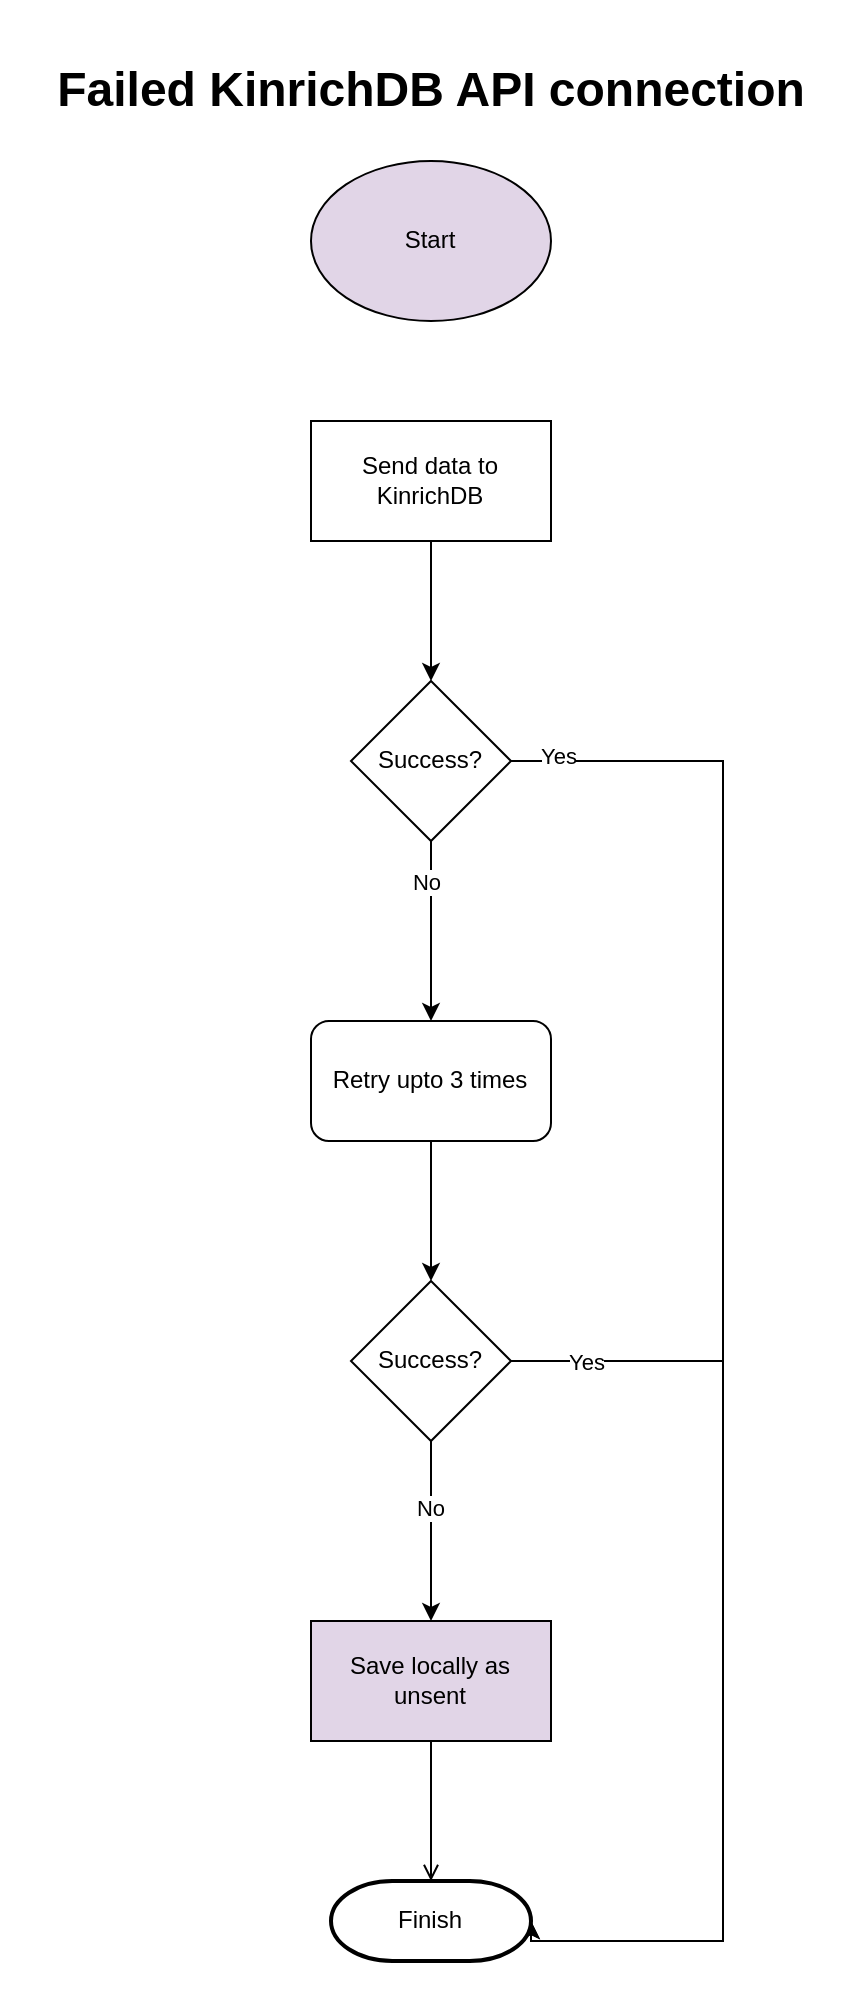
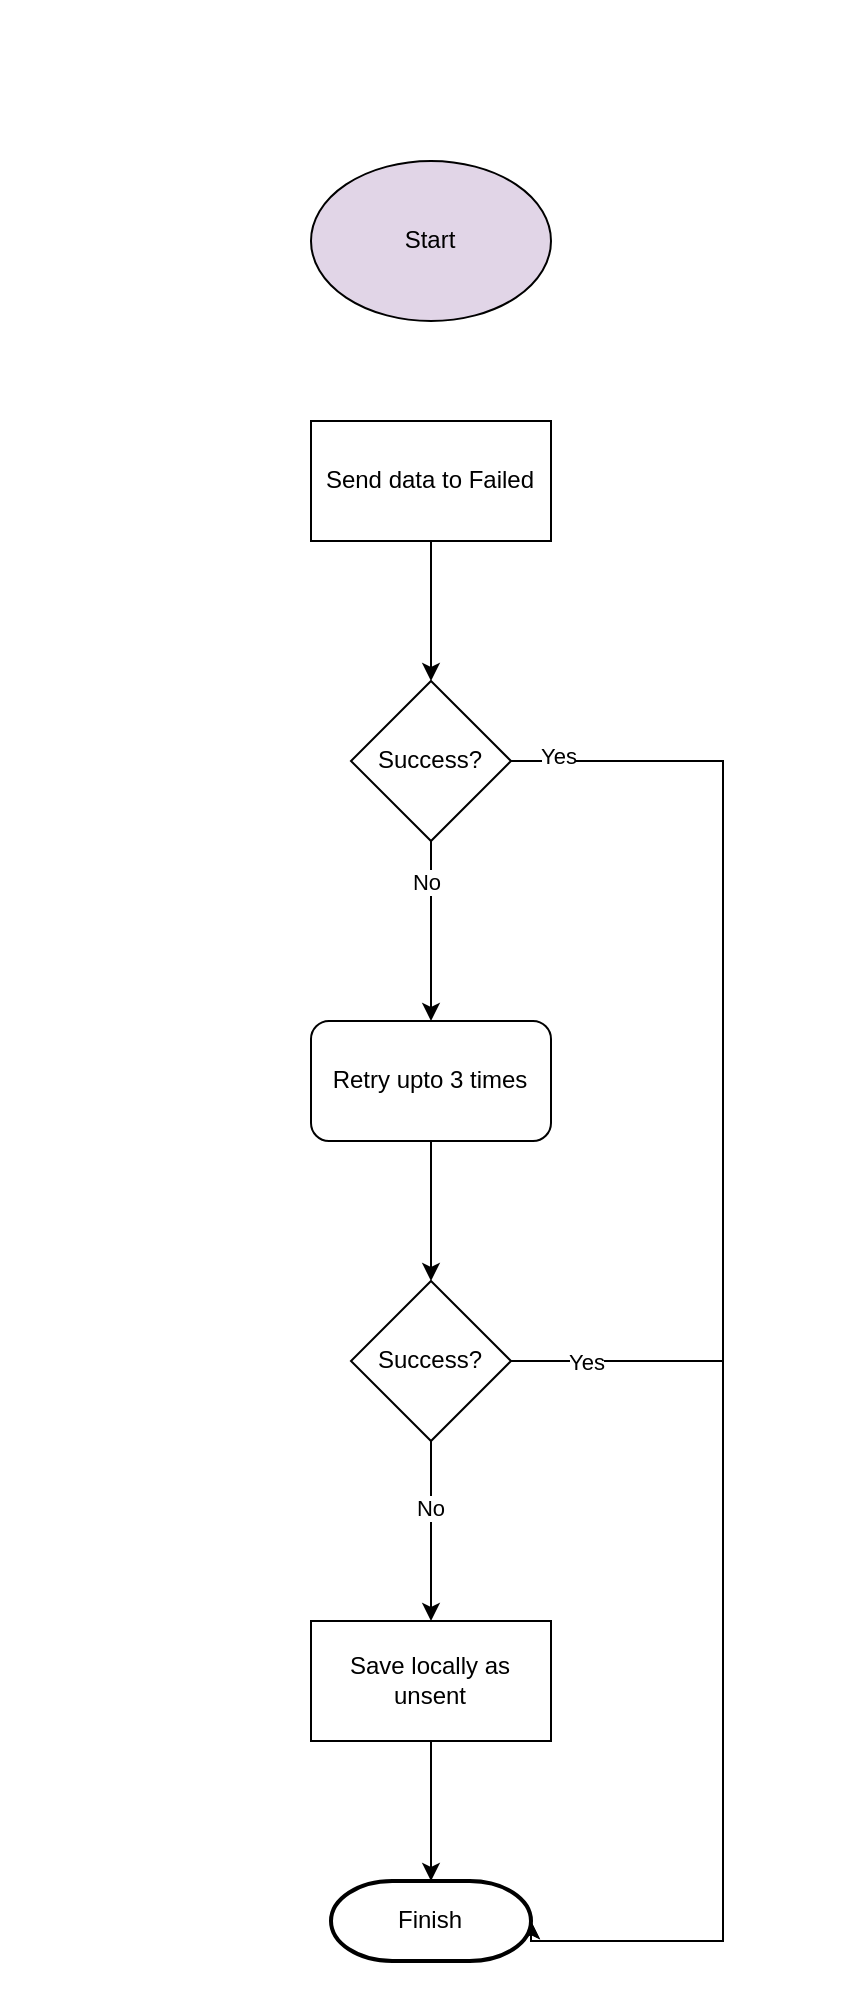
- <mxCell id="2" value="&lt;h1&gt;Failed KinrichDB API connection&lt;/h1&gt;" style="text;html=1;resizable=0;autosize=1;align=center;verticalAlign=middle;points=[];fillColor=none;strokeColor=none;rounded=0;" parent="1" vertex="1"><mxGeometry x="20" y="20" width="390" height="50" as="geometry" /></mxCell>
- <mxCell id="5" value="Send data to KinrichDB" style="rounded=0;whiteSpace=wrap;html=1;" vertex="1" parent="1"><mxGeometry x="155" y="210" width="120" height="60" as="geometry" /></mxCell>
+ <mxCell id="5" value="Send data to Failed" style="rounded=0;whiteSpace=wrap;html=1;" vertex="1" parent="1"><mxGeometry x="155" y="210" width="120" height="60" as="geometry" /></mxCell>
- <mxCell id="19" value="Save locally as unsent" style="whiteSpace=wrap;html=1;rounded=0;fillColor=#e1d5e7;" vertex="1" parent="1"><mxGeometry x="155" y="810" width="120" height="60" as="geometry" /></mxCell>
+ <mxCell id="19" value="Save locally as unsent" style="whiteSpace=wrap;html=1;rounded=0;" vertex="1" parent="1"><mxGeometry x="155" y="810" width="120" height="60" as="geometry" /></mxCell>
- <mxCell id="18" style="edgeStyle=orthogonalEdgeStyle;rounded=0;orthogonalLoop=1;jettySize=auto;html=1;entryX=0.5;entryY=0;entryDx=0;entryDy=0;entryPerimeter=0;endArrow=open;" edge="1" parent="1" source="19" target="20"><mxGeometry relative="1" as="geometry" /></mxCell>
+ <mxCell id="18" style="edgeStyle=orthogonalEdgeStyle;rounded=0;orthogonalLoop=1;jettySize=auto;html=1;entryX=0.5;entryY=0;entryDx=0;entryDy=0;entryPerimeter=0;" edge="1" parent="1" source="19" target="20"><mxGeometry relative="1" as="geometry" /></mxCell>
